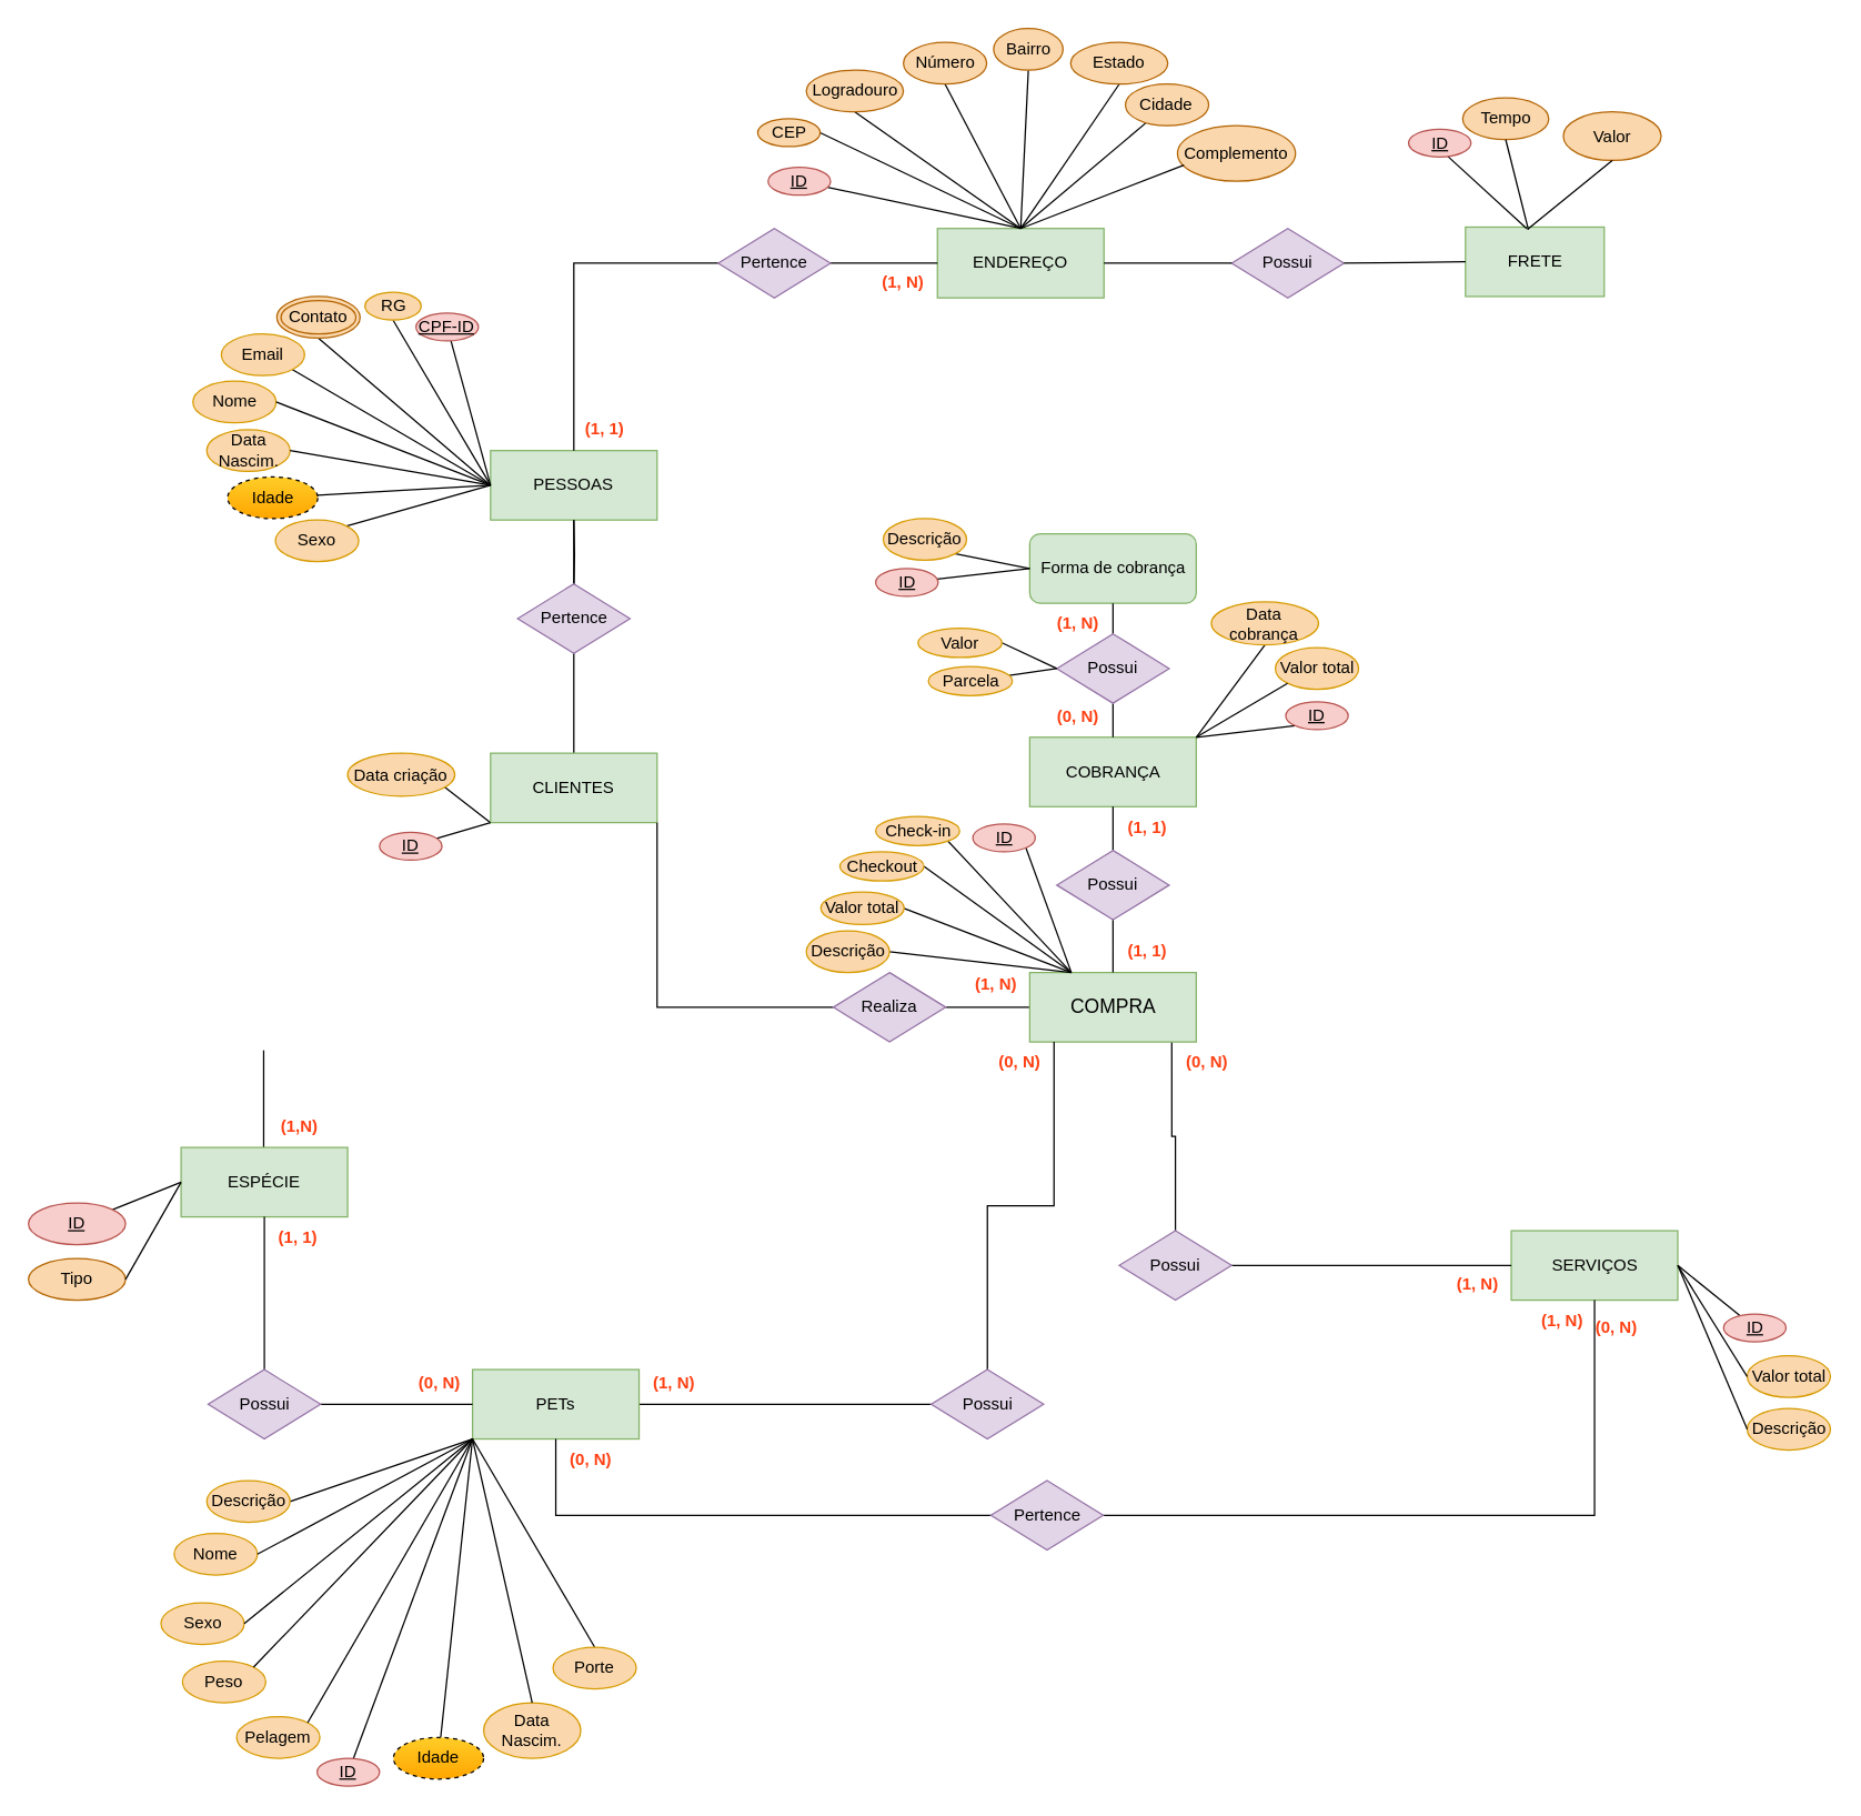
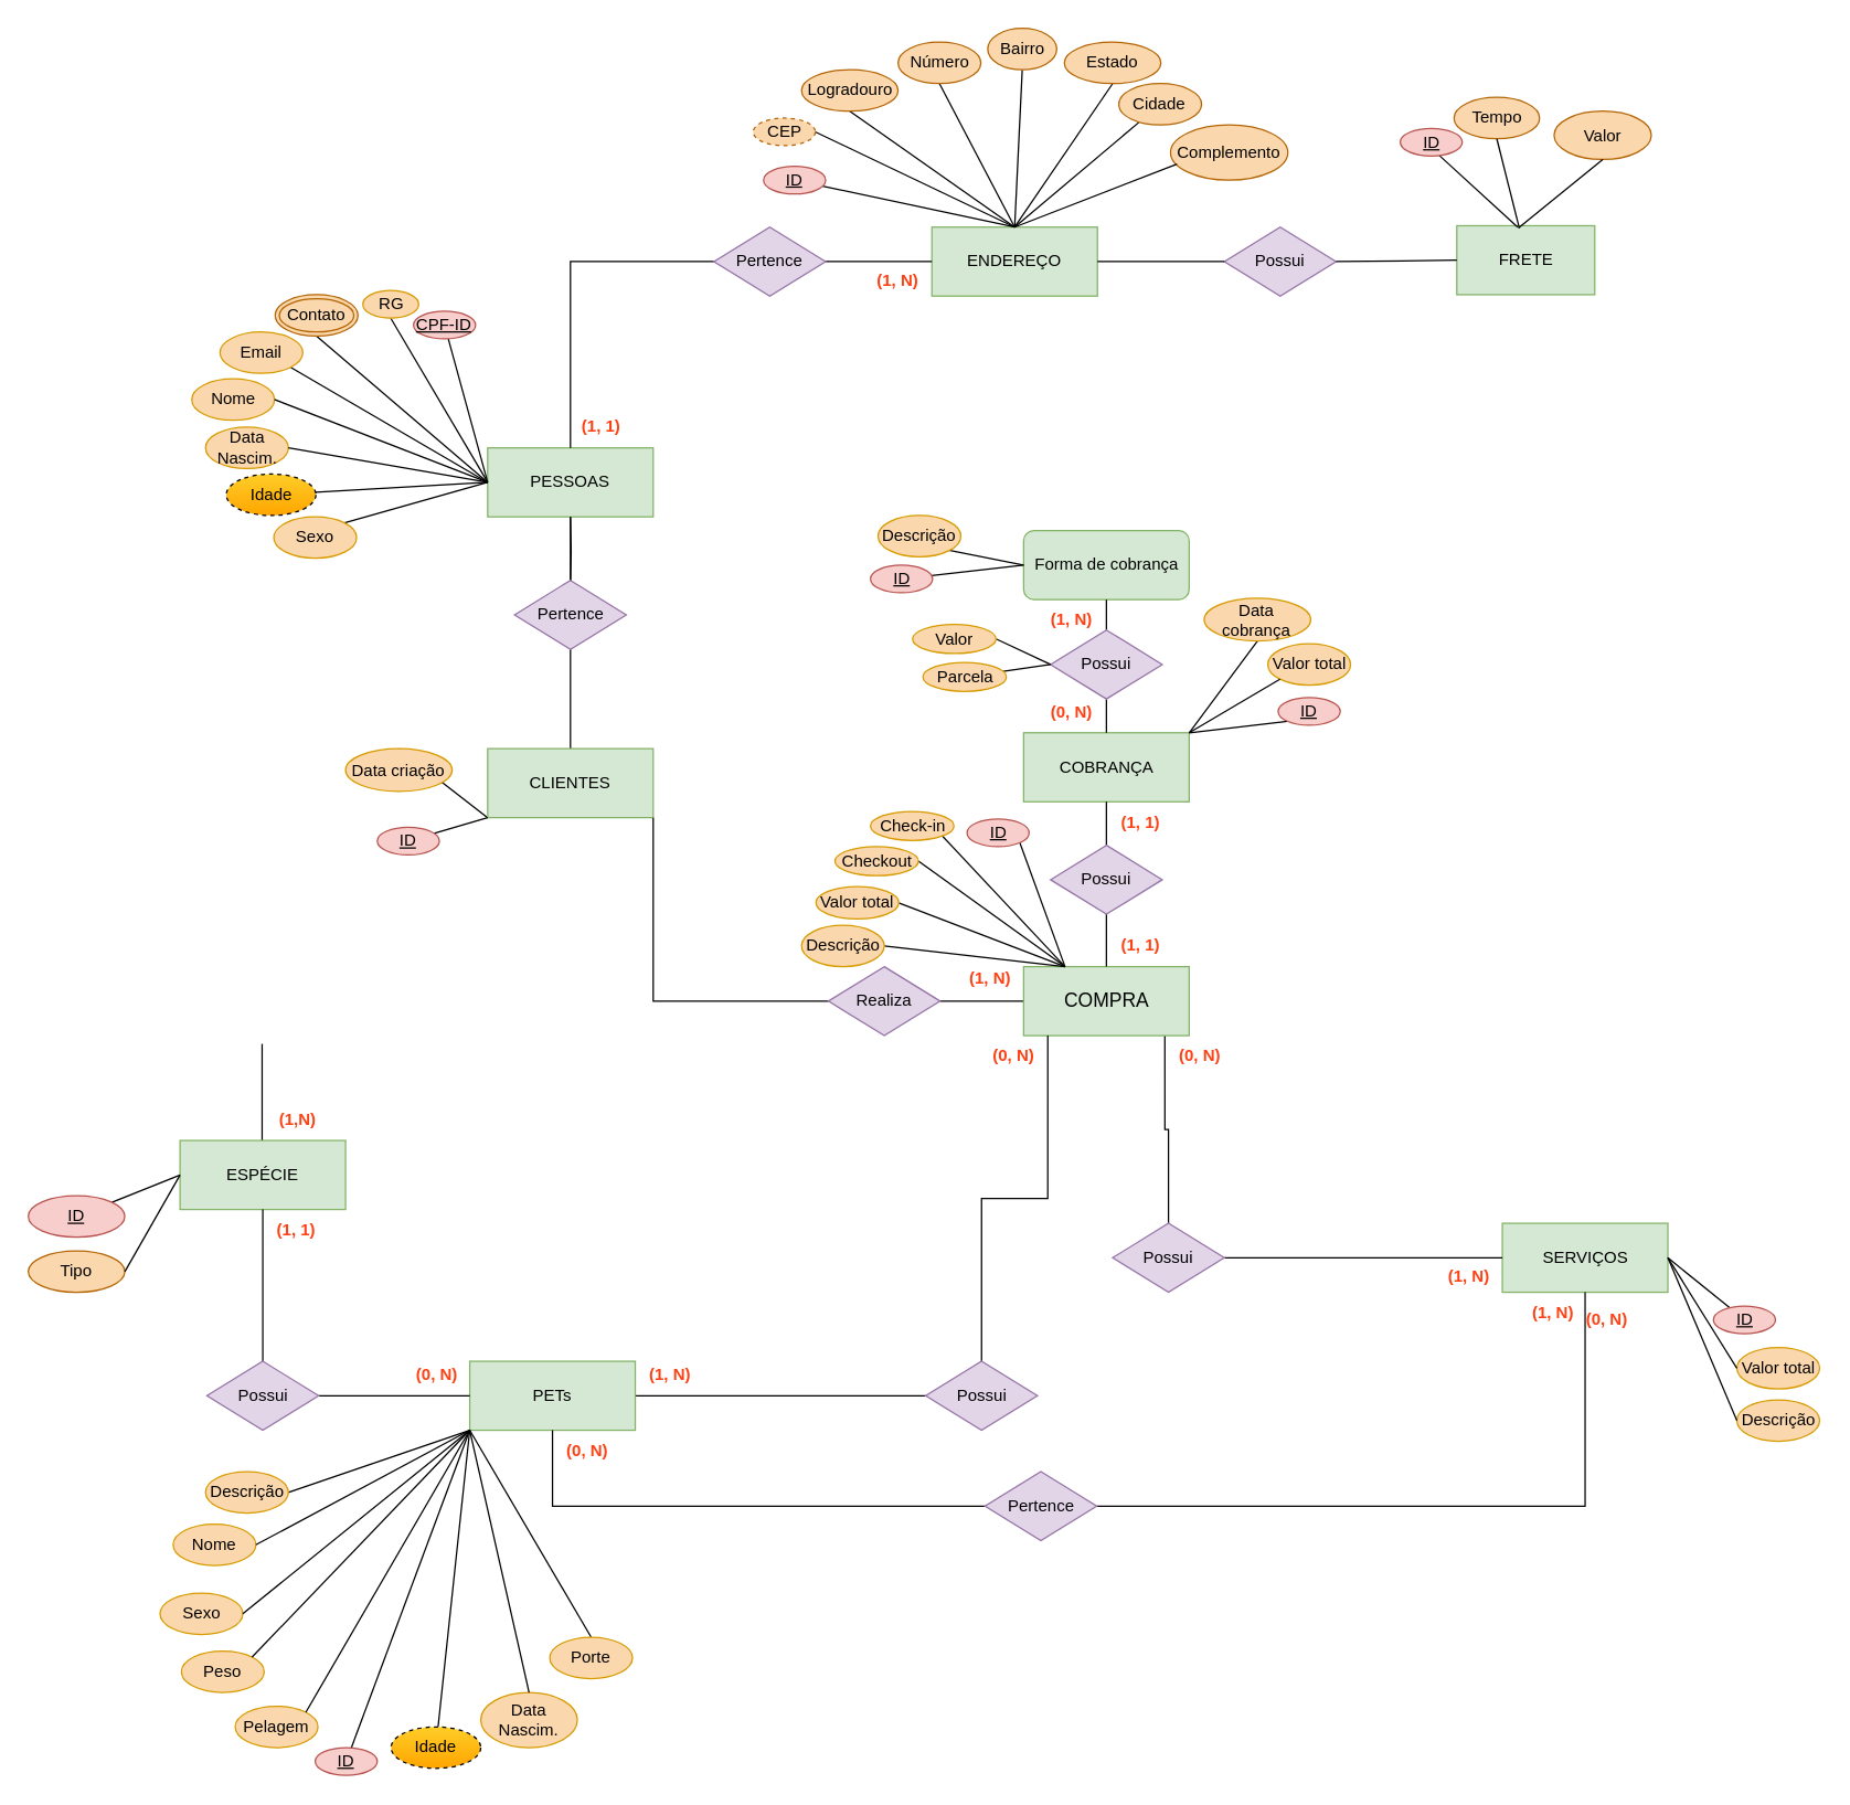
- <mxCell id="4" value="CEP" style="ellipse;whiteSpace=wrap;html=1;shadow=0;fillColor=#fad7ac;strokeColor=#b46504;" vertex="1" parent="1"><mxGeometry x="545.5" y="85" width="45" height="20" as="geometry" /></mxCell>
+ <mxCell id="4" value="CEP" style="ellipse;whiteSpace=wrap;html=1;shadow=0;fillColor=#fad7ac;strokeColor=#b46504;dashed=1;" vertex="1" parent="1"><mxGeometry x="545.5" y="85" width="45" height="20" as="geometry" /></mxCell>
